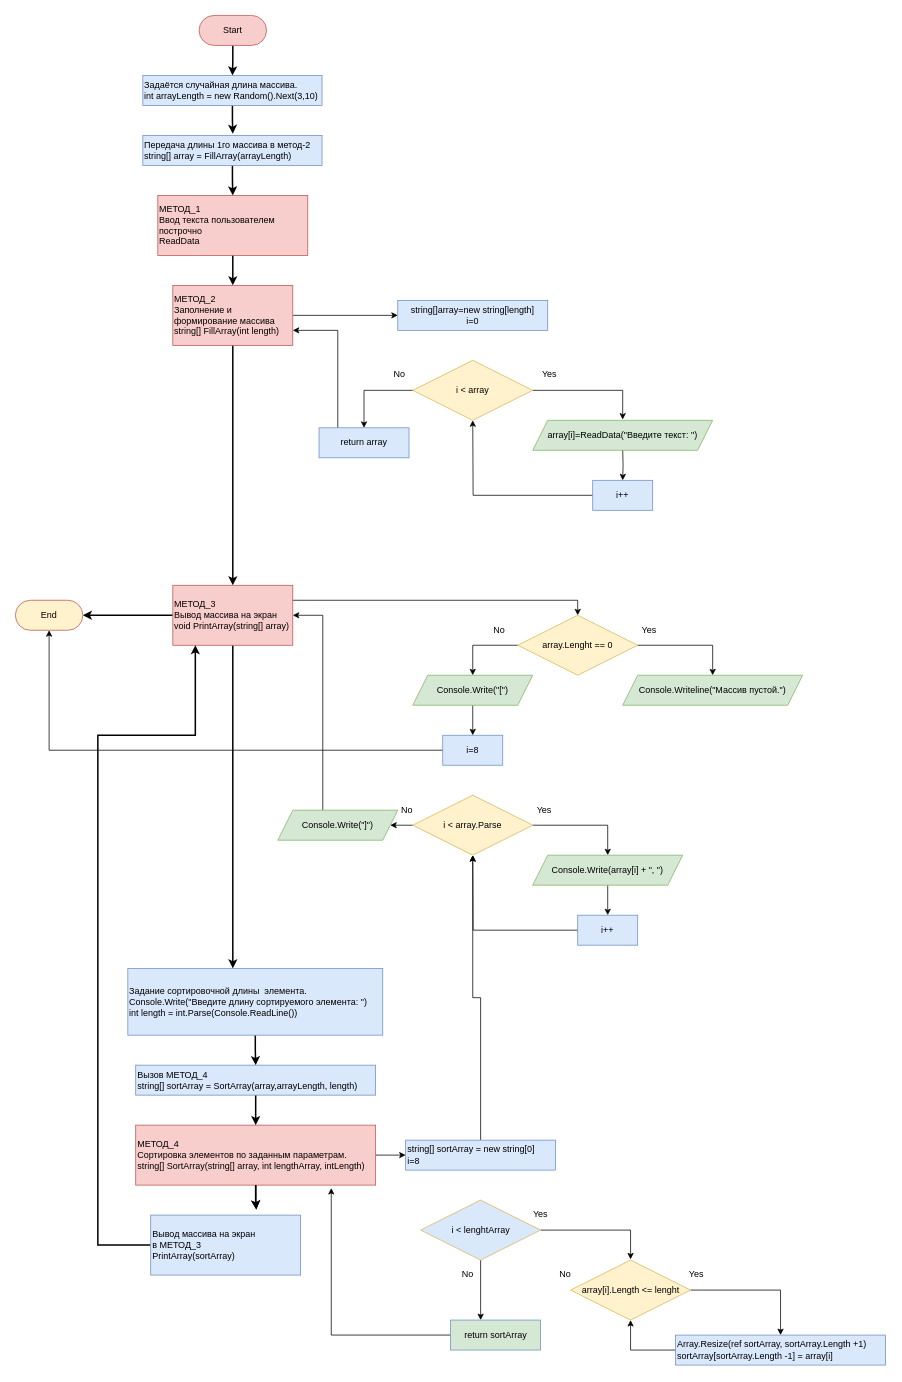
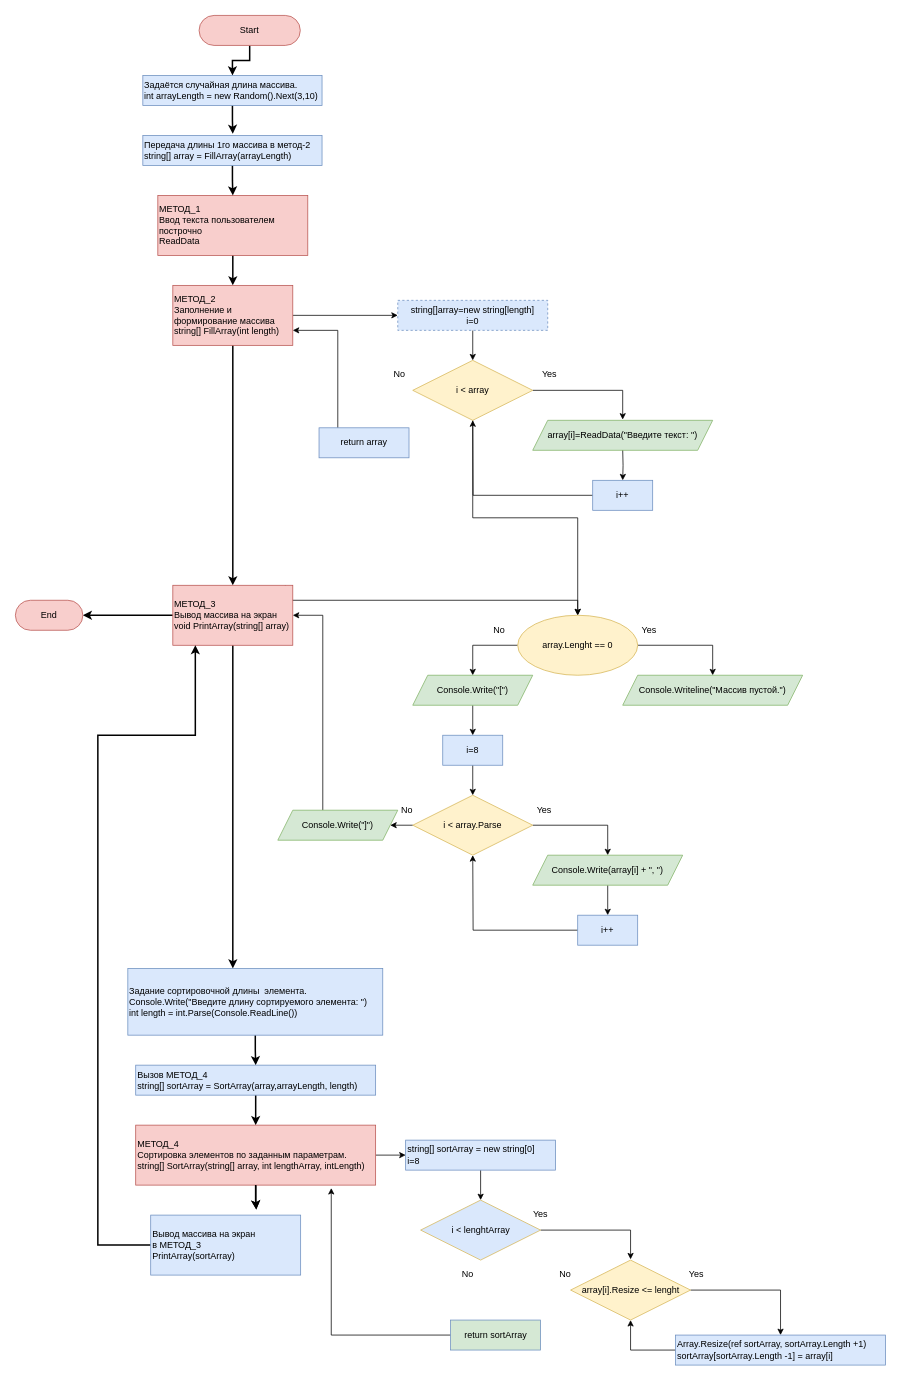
- <mxCell id="4" value="Start" style="rounded=1;whiteSpace=wrap;html=1;arcSize=50;fillColor=#f8cecc;strokeColor=#b85450;" parent="1" vertex="1"><mxGeometry x="265" y="20" width="90" height="40" as="geometry" /></mxCell>
+ <mxCell id="4" value="Start" style="rounded=1;whiteSpace=wrap;html=1;arcSize=50;fillColor=#f8cecc;strokeColor=#b85450;" parent="1" vertex="1"><mxGeometry x="265" y="20" width="135" height="40" as="geometry" /></mxCell>
- <mxCell id="26" value="&lt;div style=&quot;&quot;&gt;&lt;div&gt;string[]array=new string[length]&lt;/div&gt;&lt;div&gt;i=0&lt;/div&gt;&lt;/div&gt;" style="rounded=0;whiteSpace=wrap;html=1;fillColor=#dae8fc;strokeColor=#6c8ebf;align=center;" vertex="1" parent="1"><mxGeometry x="530" y="400" width="200" height="40" as="geometry" /></mxCell>
+ <mxCell id="26" value="&lt;div style=&quot;&quot;&gt;&lt;div&gt;string[]array=new string[length]&lt;/div&gt;&lt;div&gt;i=0&lt;/div&gt;&lt;/div&gt;" style="rounded=0;whiteSpace=wrap;html=1;fillColor=#dae8fc;strokeColor=#6c8ebf;align=center;dashed=1;" vertex="1" parent="1"><mxGeometry x="530" y="400" width="200" height="40" as="geometry" /></mxCell>
+ <mxCell id="25" style="edgeStyle=orthogonalEdgeStyle;rounded=0;orthogonalLoop=1;jettySize=auto;html=1;entryX=0.5;entryY=0;entryDx=0;entryDy=0;fontFamily=Helvetica;fontSize=12;fontColor=#000000;" edge="1" parent="1" source="26" target="21"><mxGeometry relative="1" as="geometry" /></mxCell>
- <mxCell id="20" style="edgeStyle=orthogonalEdgeStyle;rounded=0;orthogonalLoop=1;jettySize=auto;html=1;entryX=0.5;entryY=0;entryDx=0;entryDy=0;fontFamily=Helvetica;fontSize=12;fontColor=#000000;" edge="1" parent="1" source="21" target="29"><mxGeometry relative="1" as="geometry" /></mxCell>
+ <mxCell id="20" style="edgeStyle=orthogonalEdgeStyle;rounded=0;orthogonalLoop=1;jettySize=auto;html=1;fontFamily=Helvetica;fontSize=12;fontColor=#000000;" edge="1" parent="1" source="21" target="32"><mxGeometry relative="1" as="geometry" /></mxCell>
- <mxCell id="18" value="End" style="rounded=1;whiteSpace=wrap;html=1;arcSize=50;fillColor=#fff2cc;strokeColor=#b85450;" vertex="1" parent="1"><mxGeometry x="20" y="800" width="90" height="40" as="geometry" /></mxCell>
+ <mxCell id="18" value="End" style="rounded=1;whiteSpace=wrap;html=1;arcSize=50;fillColor=#f8cecc;strokeColor=#b85450;" vertex="1" parent="1"><mxGeometry x="20" y="800" width="90" height="40" as="geometry" /></mxCell>
- <mxCell id="32" value="array.Lenght == 0" style="rhombus;whiteSpace=wrap;html=1;fillColor=#fff2cc;strokeColor=#d6b656;" vertex="1" parent="1"><mxGeometry x="690" y="820" width="160" height="79.99" as="geometry" /></mxCell>
+ <mxCell id="32" value="array.Lenght == 0" style="ellipse;whiteSpace=wrap;html=1;fillColor=#fff2cc;strokeColor=#d6b656;" vertex="1" parent="1"><mxGeometry x="690" y="820" width="160" height="79.99" as="geometry" /></mxCell>
- <mxCell id="40" style="edgeStyle=orthogonalEdgeStyle;rounded=0;orthogonalLoop=1;jettySize=auto;html=1;fontFamily=Helvetica;fontSize=12;fontColor=#000000;" edge="1" parent="1" source="41" target="18"><mxGeometry relative="1" as="geometry" /></mxCell>
+ <mxCell id="40" style="edgeStyle=orthogonalEdgeStyle;rounded=0;orthogonalLoop=1;jettySize=auto;html=1;entryX=0.5;entryY=0;entryDx=0;entryDy=0;fontFamily=Helvetica;fontSize=12;fontColor=#000000;" edge="1" parent="1" source="41" target="37"><mxGeometry relative="1" as="geometry" /></mxCell>
- <mxCell id="59" style="edgeStyle=orthogonalEdgeStyle;rounded=0;orthogonalLoop=1;jettySize=auto;html=1;fontFamily=Helvetica;fontSize=12;fontColor=#000000;" edge="1" parent="1" source="60" target="37"><mxGeometry relative="1" as="geometry" /></mxCell>
+ <mxCell id="59" style="edgeStyle=orthogonalEdgeStyle;rounded=0;orthogonalLoop=1;jettySize=auto;html=1;entryX=0.5;entryY=0;entryDx=0;entryDy=0;fontFamily=Helvetica;fontSize=12;fontColor=#000000;" edge="1" parent="1" source="60" target="64"><mxGeometry relative="1" as="geometry" /></mxCell>
- <mxCell id="63" style="edgeStyle=orthogonalEdgeStyle;rounded=0;orthogonalLoop=1;jettySize=auto;html=1;fontFamily=Helvetica;fontSize=12;fontColor=#000000;" edge="1" parent="1" source="64" target="73"><mxGeometry relative="1" as="geometry"><Array as="points"><mxPoint x="640.5" y="1740" /><mxPoint x="640.5" y="1740" /></Array></mxGeometry></mxCell>
- <mxCell id="68" value="array[i].Length &amp;lt;= lenght" style="rhombus;whiteSpace=wrap;html=1;fillColor=#fff2cc;strokeColor=#d6b656;" vertex="1" parent="1"><mxGeometry x="760.5" y="1679.99" width="160" height="79.99" as="geometry" /></mxCell>
+ <mxCell id="68" value="array[i].Resize &amp;lt;= lenght" style="rhombus;whiteSpace=wrap;html=1;fillColor=#fff2cc;strokeColor=#d6b656;" vertex="1" parent="1"><mxGeometry x="760.5" y="1679.99" width="160" height="79.99" as="geometry" /></mxCell>
